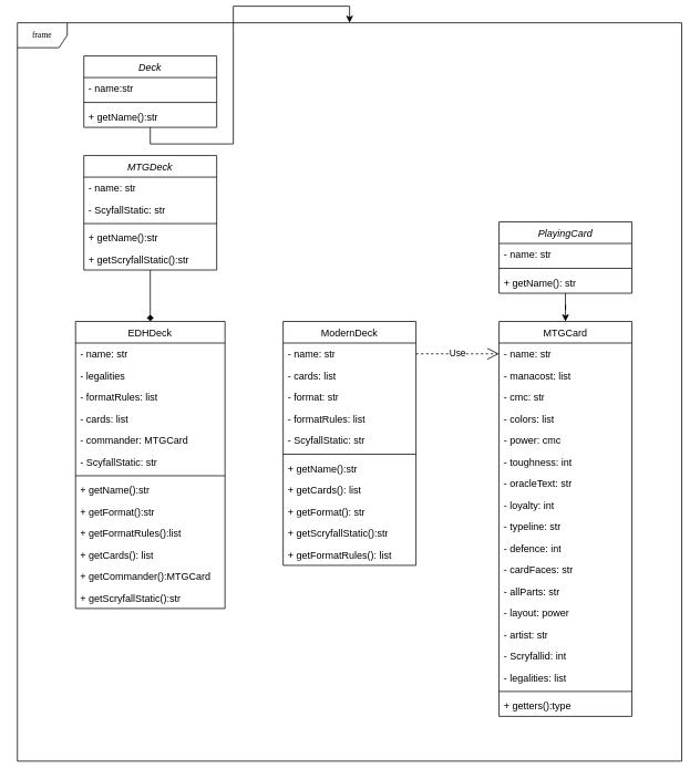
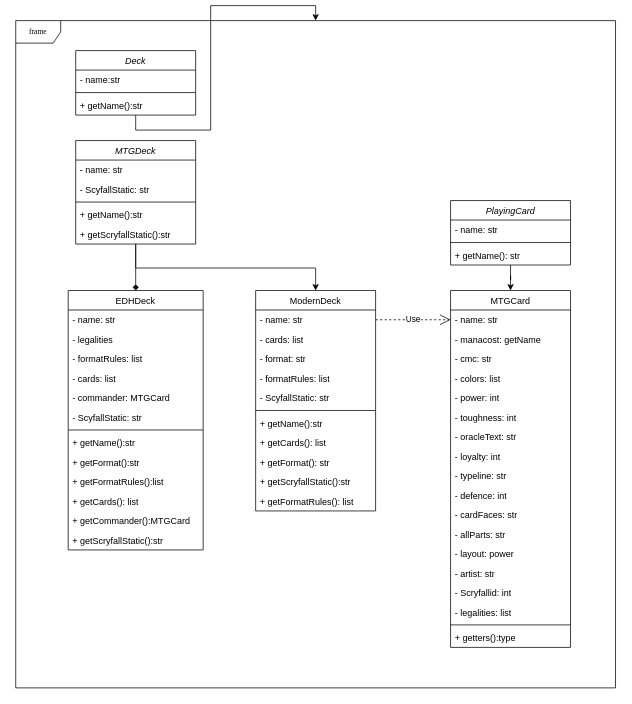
+ <mxCell id="8" style="edgeStyle=orthogonalEdgeStyle;rounded=0;orthogonalLoop=1;jettySize=auto;html=1;" parent="1" source="10" target="30" edge="1"><mxGeometry relative="1" as="geometry"><Array as="points"><mxPoint x="180" y="350" /><mxPoint x="420" y="350" /></Array></mxGeometry></mxCell>
- <mxCell id="49" value="- manacost: list" style="text;strokeColor=none;fillColor=none;align=left;verticalAlign=top;spacingLeft=4;spacingRight=4;overflow=hidden;rotatable=0;points=[[0,0.5],[1,0.5]];portConstraint=eastwest;whiteSpace=wrap;html=1;" parent="47" vertex="1"><mxGeometry y="52" width="160" height="26" as="geometry" /></mxCell>
+ <mxCell id="49" value="- manacost: getName" style="text;strokeColor=none;fillColor=none;align=left;verticalAlign=top;spacingLeft=4;spacingRight=4;overflow=hidden;rotatable=0;points=[[0,0.5],[1,0.5]];portConstraint=eastwest;whiteSpace=wrap;html=1;" parent="47" vertex="1"><mxGeometry y="52" width="160" height="26" as="geometry" /></mxCell>
- <mxCell id="52" value="- power: cmc" style="text;strokeColor=none;fillColor=none;align=left;verticalAlign=top;spacingLeft=4;spacingRight=4;overflow=hidden;rotatable=0;points=[[0,0.5],[1,0.5]];portConstraint=eastwest;whiteSpace=wrap;html=1;" parent="47" vertex="1"><mxGeometry y="130" width="160" height="26" as="geometry" /></mxCell>
+ <mxCell id="52" value="- power: int" style="text;strokeColor=none;fillColor=none;align=left;verticalAlign=top;spacingLeft=4;spacingRight=4;overflow=hidden;rotatable=0;points=[[0,0.5],[1,0.5]];portConstraint=eastwest;whiteSpace=wrap;html=1;" parent="47" vertex="1"><mxGeometry y="130" width="160" height="26" as="geometry" /></mxCell>
